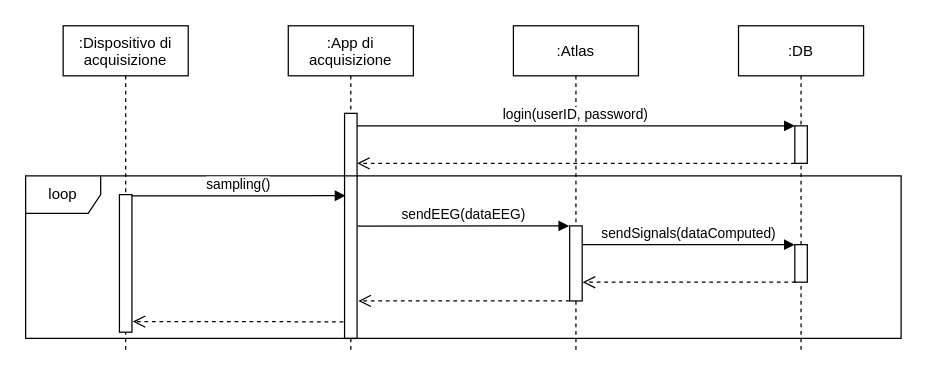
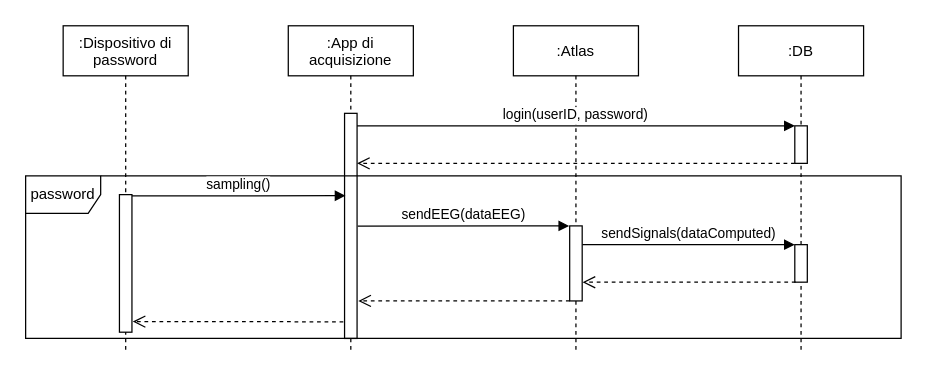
- <mxCell id="16" value=":Dispositivo di&#10;acquisizione" style="shape=umlLifeline;perimeter=lifelinePerimeter;container=1;collapsible=0;recursiveResize=0;rounded=0;shadow=0;strokeWidth=1;" vertex="1" parent="1"><mxGeometry x="50" y="20" width="100" height="260" as="geometry" /></mxCell>
+ <mxCell id="16" value=":Dispositivo di&#10;password" style="shape=umlLifeline;perimeter=lifelinePerimeter;container=1;collapsible=0;recursiveResize=0;rounded=0;shadow=0;strokeWidth=1;" vertex="1" parent="1"><mxGeometry x="50" y="20" width="100" height="260" as="geometry" /></mxCell>
- <mxCell id="11" value="loop" style="shape=umlFrame;whiteSpace=wrap;html=1;" vertex="1" parent="1"><mxGeometry x="20" y="140" width="700" height="130" as="geometry" /></mxCell>
+ <mxCell id="11" value="password" style="shape=umlFrame;whiteSpace=wrap;html=1;" vertex="1" parent="1"><mxGeometry x="20" y="140" width="700" height="130" as="geometry" /></mxCell>
